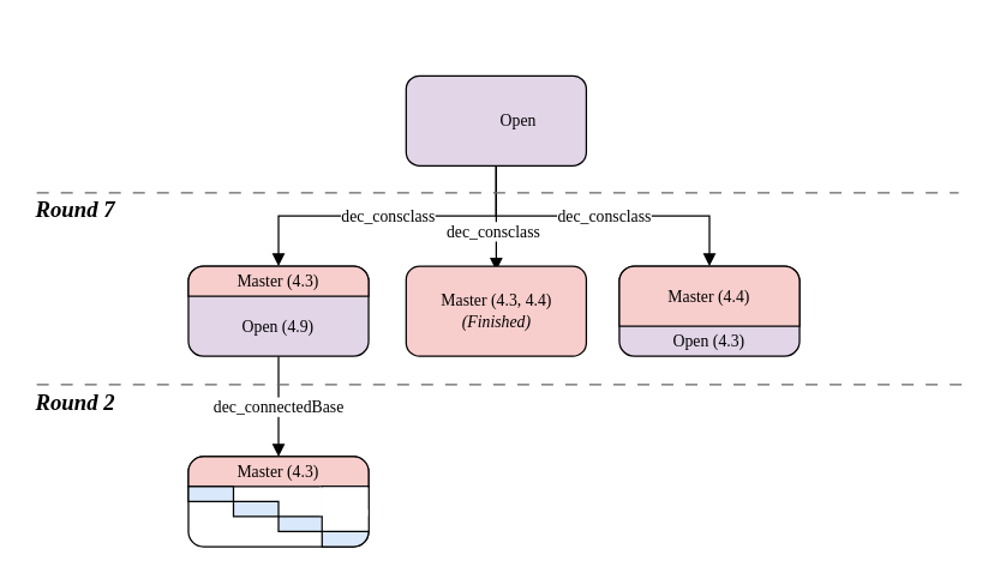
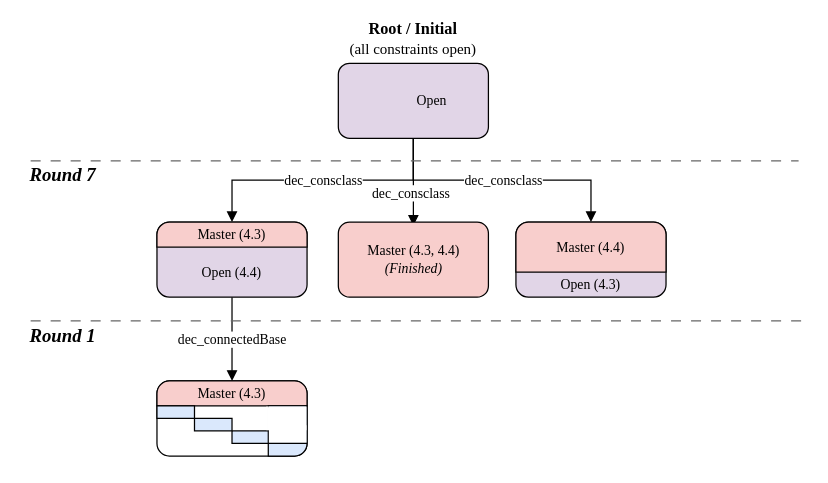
+ <mxCell id="9" value="&lt;font style=&quot;font-size: 13px; font-weight: 700;&quot;&gt;Root / Initial&lt;/font&gt;&lt;div style=&quot;font-size: 13px; font-weight: 700;&quot;&gt;&lt;font style=&quot;font-weight: normal; font-size: 12px;&quot;&gt;(all constraints open)&lt;/font&gt;&lt;/div&gt;" style="text;html=1;align=center;verticalAlign=middle;whiteSpace=wrap;rounded=0;fontFamily=Times New Roman;" vertex="1" parent="1"><mxGeometry x="275" y="20" width="110" height="20" as="geometry" /></mxCell>
- <mxCell id="14" value="Open (4.9)" style="text;html=1;align=center;verticalAlign=middle;whiteSpace=wrap;rounded=0;container=0;fontSize=11;fontFamily=Times New Roman;" vertex="1" parent="12"><mxGeometry x="30" y="30" width="60" height="30" as="geometry" /></mxCell>
+ <mxCell id="14" value="Open (4.4)" style="text;html=1;align=center;verticalAlign=middle;whiteSpace=wrap;rounded=0;container=0;fontSize=11;fontFamily=Times New Roman;" vertex="1" parent="12"><mxGeometry x="30" y="30" width="60" height="30" as="geometry" /></mxCell>
- <mxCell id="18" value="Round 2" style="text;html=1;align=center;verticalAlign=middle;whiteSpace=wrap;rounded=0;fontFamily=Times New Roman;fontSize=15;fontStyle=3" vertex="1" parent="1"><mxGeometry x="20" y="252" width="60" height="30" as="geometry" /></mxCell>
+ <mxCell id="18" value="Round 1" style="text;html=1;align=center;verticalAlign=middle;whiteSpace=wrap;rounded=0;fontFamily=Times New Roman;fontSize=15;fontStyle=3" vertex="1" parent="1"><mxGeometry x="20" y="252" width="60" height="30" as="geometry" /></mxCell>
